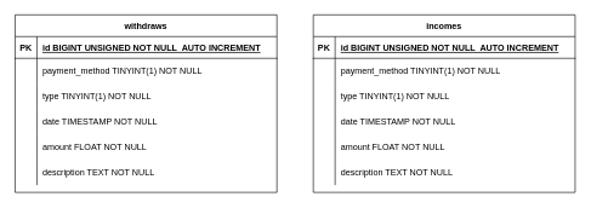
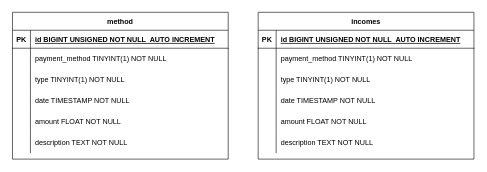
- <mxCell id="2" value="withdraws" style="shape=table;startSize=30;container=1;collapsible=1;childLayout=tableLayout;fixedRows=1;rowLines=0;fontStyle=1;align=center;resizeLast=1;" vertex="1" parent="1"><mxGeometry x="20" y="20" width="360" height="245" as="geometry" /></mxCell>
+ <mxCell id="2" value="method" style="shape=table;startSize=30;container=1;collapsible=1;childLayout=tableLayout;fixedRows=1;rowLines=0;fontStyle=1;align=center;resizeLast=1;" vertex="1" parent="1"><mxGeometry x="20" y="20" width="360" height="245" as="geometry" /></mxCell>
